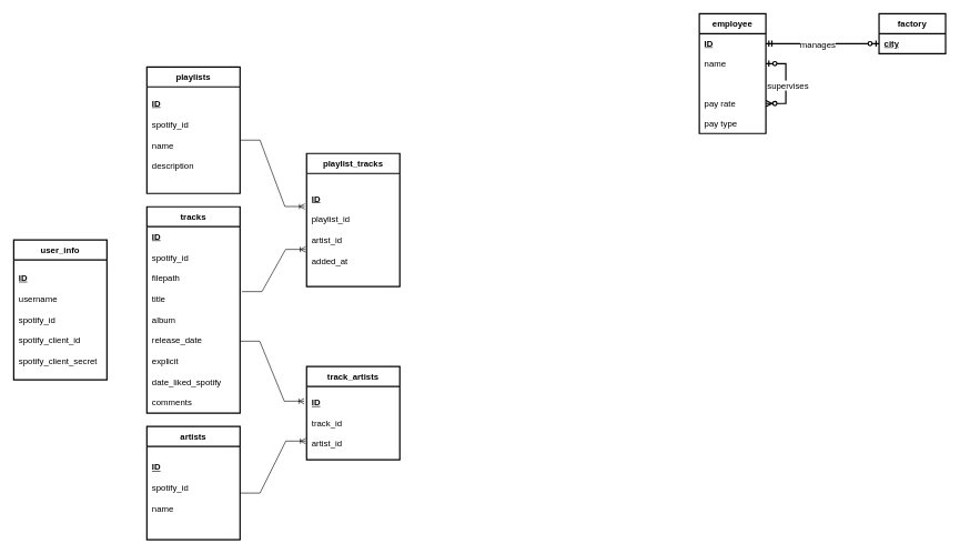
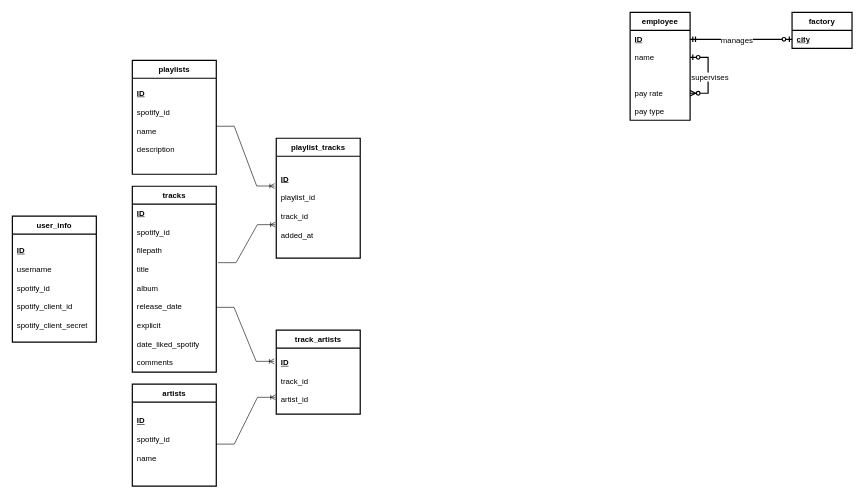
- <mxCell id="35" value="&lt;b&gt;&lt;u&gt;ID&lt;/u&gt;&lt;/b&gt;&lt;div&gt;&lt;b&gt;&lt;u&gt;&lt;br&gt;&lt;/u&gt;&lt;/b&gt;&lt;/div&gt;&lt;div&gt;playlist_id&lt;/div&gt;&lt;div&gt;&lt;br&gt;&lt;/div&gt;&lt;div&gt;artist_id&lt;/div&gt;&lt;div&gt;&lt;br&gt;&lt;/div&gt;&lt;div&gt;added_at&lt;/div&gt;" style="shape=partialRectangle;html=1;whiteSpace=wrap;connectable=0;fillColor=none;top=0;left=0;bottom=0;right=0;align=left;spacingLeft=6;overflow=hidden;pointerEvents=1;fontColor=default;strokeColor=default;fontFamily=Helvetica;fontSize=13;" vertex="1" parent="34"><mxGeometry width="140" height="170" as="geometry"><mxRectangle width="140" height="170" as="alternateBounds" /></mxGeometry></mxCell>
+ <mxCell id="35" value="&lt;b&gt;&lt;u&gt;ID&lt;/u&gt;&lt;/b&gt;&lt;div&gt;&lt;b&gt;&lt;u&gt;&lt;br&gt;&lt;/u&gt;&lt;/b&gt;&lt;/div&gt;&lt;div&gt;playlist_id&lt;/div&gt;&lt;div&gt;&lt;br&gt;&lt;/div&gt;&lt;div&gt;track_id&lt;/div&gt;&lt;div&gt;&lt;br&gt;&lt;/div&gt;&lt;div&gt;added_at&lt;/div&gt;" style="shape=partialRectangle;html=1;whiteSpace=wrap;connectable=0;fillColor=none;top=0;left=0;bottom=0;right=0;align=left;spacingLeft=6;overflow=hidden;pointerEvents=1;fontColor=default;strokeColor=default;fontFamily=Helvetica;fontSize=13;" vertex="1" parent="34"><mxGeometry width="140" height="170" as="geometry"><mxRectangle width="140" height="170" as="alternateBounds" /></mxGeometry></mxCell>
